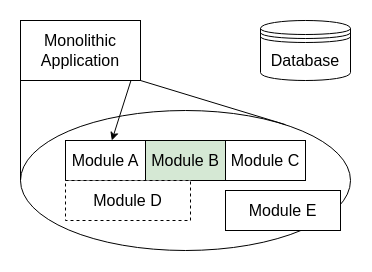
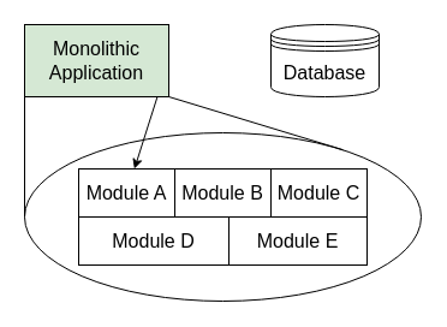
- <mxCell id="4" value="&lt;font style=&quot;font-size: 16px&quot;&gt;Monolithic&lt;br&gt;Application&lt;/font&gt;" style="rounded=0;whiteSpace=wrap;html=1;" vertex="1" parent="1"><mxGeometry x="20" y="20" width="120" height="60" as="geometry" /></mxCell>
+ <mxCell id="4" value="&lt;font style=&quot;font-size: 16px&quot;&gt;Monolithic&lt;br&gt;Application&lt;/font&gt;" style="rounded=0;whiteSpace=wrap;html=1;fillColor=#d5e8d4;" vertex="1" parent="1"><mxGeometry x="20" y="20" width="120" height="60" as="geometry" /></mxCell>
- <mxCell id="5" value="&lt;font style=&quot;font-size: 16px&quot;&gt;Database&lt;/font&gt;" style="shape=datastore;whiteSpace=wrap;html=1;" vertex="1" parent="1"><mxGeometry x="260" y="20" width="90" height="60" as="geometry" /></mxCell>
+ <mxCell id="5" value="&lt;font style=&quot;font-size: 16px&quot;&gt;Database&lt;/font&gt;" style="shape=datastore;whiteSpace=wrap;html=1;" vertex="1" parent="1"><mxGeometry x="225" y="20" width="90" height="60" as="geometry" /></mxCell>
- <mxCell id="7" value="&lt;span style=&quot;font-size: 16px&quot;&gt;Module B&lt;/span&gt;" style="rounded=0;whiteSpace=wrap;html=1;fillColor=#d5e8d4;" vertex="1" parent="1"><mxGeometry x="145" y="140" width="80" height="40" as="geometry" /></mxCell>
+ <mxCell id="7" value="&lt;span style=&quot;font-size: 16px&quot;&gt;Module B&lt;/span&gt;" style="rounded=0;whiteSpace=wrap;html=1;" vertex="1" parent="1"><mxGeometry x="145" y="140" width="80" height="40" as="geometry" /></mxCell>
- <mxCell id="8" value="&lt;span style=&quot;font-size: 16px&quot;&gt;Module D&lt;/span&gt;" style="rounded=0;whiteSpace=wrap;html=1;dashed=1;" vertex="1" parent="1"><mxGeometry x="65" y="180" width="125" height="40" as="geometry" /></mxCell>
+ <mxCell id="8" value="&lt;span style=&quot;font-size: 16px&quot;&gt;Module D&lt;/span&gt;" style="rounded=0;whiteSpace=wrap;html=1;" vertex="1" parent="1"><mxGeometry x="65" y="180" width="125" height="40" as="geometry" /></mxCell>
- <mxCell id="9" value="&lt;span style=&quot;font-size: 16px&quot;&gt;Module E&lt;/span&gt;" style="rounded=0;whiteSpace=wrap;html=1;" vertex="1" parent="1"><mxGeometry x="225" y="190" width="115" height="40" as="geometry" /></mxCell>
+ <mxCell id="9" value="&lt;span style=&quot;font-size: 16px&quot;&gt;Module E&lt;/span&gt;" style="rounded=0;whiteSpace=wrap;html=1;" vertex="1" parent="1"><mxGeometry x="190" y="180" width="115" height="40" as="geometry" /></mxCell>
